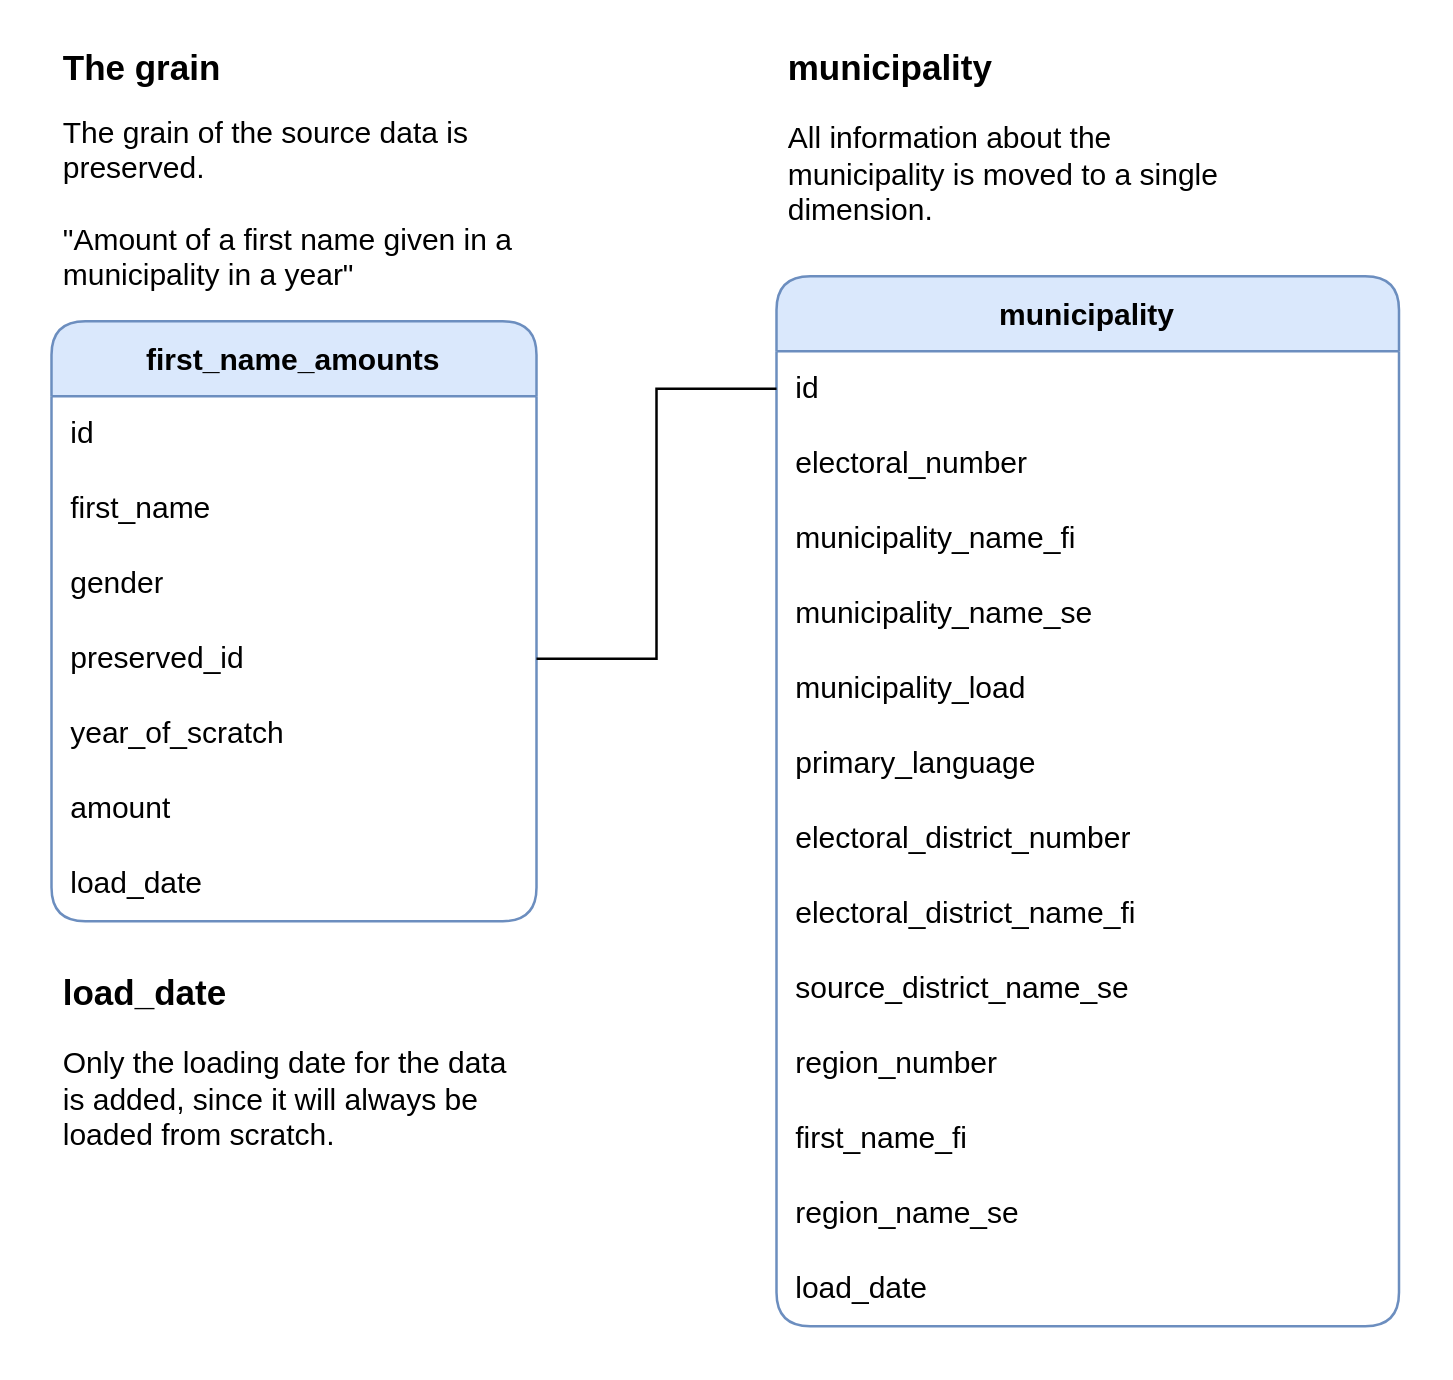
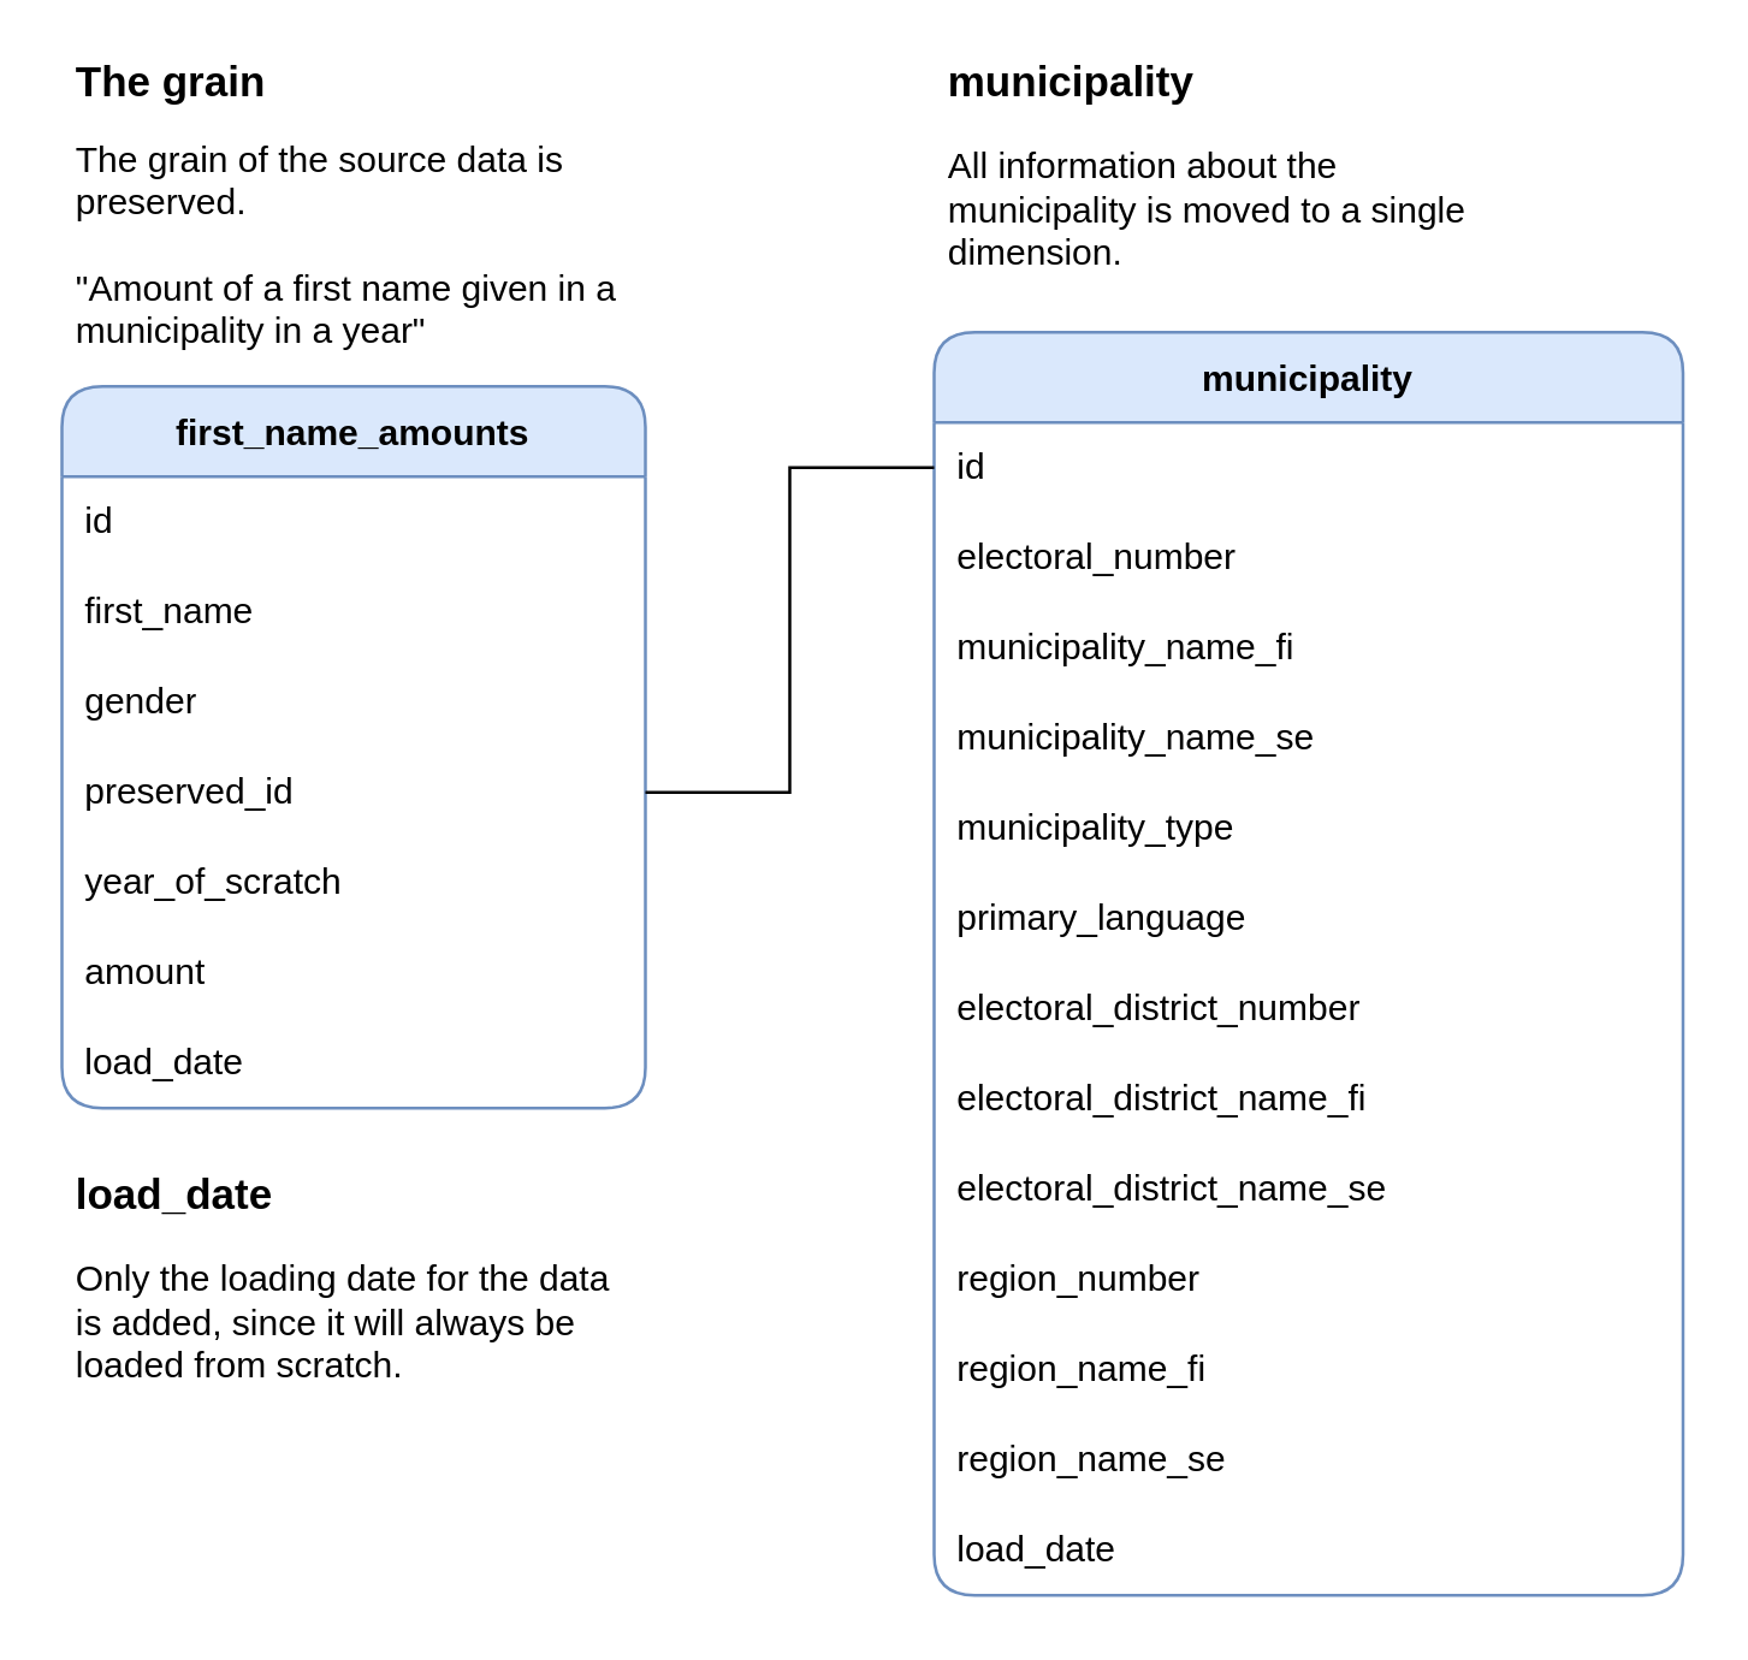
- <mxCell id="12" value="municipality_load" style="shape=partialRectangle;html=1;whiteSpace=wrap;connectable=0;fillColor=none;top=0;left=0;bottom=0;right=0;align=left;spacingLeft=6;overflow=hidden;" parent="11" vertex="1"><mxGeometry width="249" height="30" as="geometry"><mxRectangle width="249" height="30" as="alternateBounds" /></mxGeometry></mxCell>
+ <mxCell id="12" value="municipality_type" style="shape=partialRectangle;html=1;whiteSpace=wrap;connectable=0;fillColor=none;top=0;left=0;bottom=0;right=0;align=left;spacingLeft=6;overflow=hidden;" parent="11" vertex="1"><mxGeometry width="249" height="30" as="geometry"><mxRectangle width="249" height="30" as="alternateBounds" /></mxGeometry></mxCell>
- <mxCell id="20" value="source_district_name_se" style="shape=partialRectangle;html=1;whiteSpace=wrap;connectable=0;fillColor=none;top=0;left=0;bottom=0;right=0;align=left;spacingLeft=6;overflow=hidden;" parent="19" vertex="1"><mxGeometry width="249" height="30" as="geometry"><mxRectangle width="249" height="30" as="alternateBounds" /></mxGeometry></mxCell>
+ <mxCell id="20" value="electoral_district_name_se" style="shape=partialRectangle;html=1;whiteSpace=wrap;connectable=0;fillColor=none;top=0;left=0;bottom=0;right=0;align=left;spacingLeft=6;overflow=hidden;" parent="19" vertex="1"><mxGeometry width="249" height="30" as="geometry"><mxRectangle width="249" height="30" as="alternateBounds" /></mxGeometry></mxCell>
- <mxCell id="24" value="first_name_fi" style="shape=partialRectangle;html=1;whiteSpace=wrap;connectable=0;fillColor=none;top=0;left=0;bottom=0;right=0;align=left;spacingLeft=6;overflow=hidden;" parent="23" vertex="1"><mxGeometry width="249" height="30" as="geometry"><mxRectangle width="249" height="30" as="alternateBounds" /></mxGeometry></mxCell>
+ <mxCell id="24" value="region_name_fi" style="shape=partialRectangle;html=1;whiteSpace=wrap;connectable=0;fillColor=none;top=0;left=0;bottom=0;right=0;align=left;spacingLeft=6;overflow=hidden;" parent="23" vertex="1"><mxGeometry width="249" height="30" as="geometry"><mxRectangle width="249" height="30" as="alternateBounds" /></mxGeometry></mxCell>
